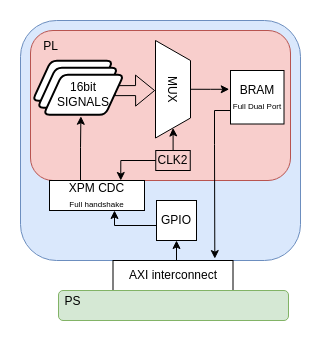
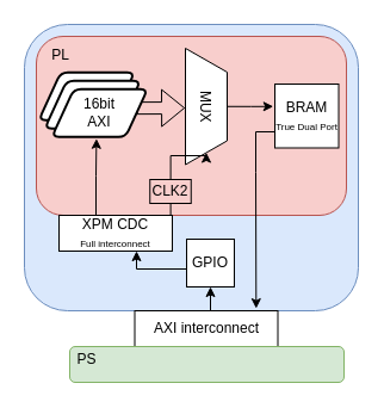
- <mxCell id="21" value="&lt;div&gt;16bit&lt;/div&gt;&lt;div&gt;SIGNALS&lt;br&gt;&lt;/div&gt;" style="shape=parallelogram;html=1;strokeWidth=2;perimeter=parallelogramPerimeter;whiteSpace=wrap;rounded=1;arcSize=12;size=0.23;" parent="1" vertex="1"><mxGeometry x="43" y="74.25" width="80.25" height="40" as="geometry" /></mxCell>
+ <mxCell id="21" value="&lt;div&gt;16bit&lt;/div&gt;&lt;div&gt;AXI&lt;br&gt;&lt;/div&gt;" style="shape=parallelogram;html=1;strokeWidth=2;perimeter=parallelogramPerimeter;whiteSpace=wrap;rounded=1;arcSize=12;size=0.23;" parent="1" vertex="1"><mxGeometry x="43" y="74.25" width="80.25" height="40" as="geometry" /></mxCell>
- <mxCell id="5" value="&lt;div&gt;BRAM&lt;/div&gt;&lt;div&gt;&lt;font style=&quot;font-size: 8px;&quot;&gt;Full Dual Port&lt;/font&gt;&lt;br&gt;&lt;/div&gt;" style="whiteSpace=wrap;html=1;aspect=fixed;" parent="1" vertex="1"><mxGeometry x="230" y="70" width="53.5" height="53.5" as="geometry" /></mxCell>
+ <mxCell id="5" value="&lt;div&gt;BRAM&lt;/div&gt;&lt;div&gt;&lt;font style=&quot;font-size: 8px;&quot;&gt;True Dual Port&lt;/font&gt;&lt;br&gt;&lt;/div&gt;" style="whiteSpace=wrap;html=1;aspect=fixed;" parent="1" vertex="1"><mxGeometry x="230" y="70" width="53.5" height="53.5" as="geometry" /></mxCell>
- <mxCell id="8" value="&lt;div&gt;CLK2&lt;/div&gt;" style="text;html=1;align=center;verticalAlign=middle;whiteSpace=wrap;rounded=0;strokeColor=default;" parent="1" vertex="1"><mxGeometry x="155.25" y="150" width="34.5" height="20" as="geometry" /></mxCell>
+ <mxCell id="8" value="&lt;div&gt;CLK2&lt;/div&gt;" style="text;html=1;align=center;verticalAlign=middle;whiteSpace=wrap;rounded=0;strokeColor=default;" parent="1" vertex="1"><mxGeometry x="125.25" y="150" width="34.5" height="20" as="geometry" /></mxCell>
- <mxCell id="18" value="&lt;div&gt;XPM CDC&lt;/div&gt;&lt;div&gt;&lt;font style=&quot;font-size: 8px;&quot;&gt;Full handshake&lt;/font&gt;&lt;br&gt;&lt;/div&gt;" style="rounded=0;whiteSpace=wrap;html=1;" parent="1" vertex="1"><mxGeometry x="49" y="180" width="95" height="30" as="geometry" /></mxCell>
+ <mxCell id="18" value="&lt;div&gt;XPM CDC&lt;/div&gt;&lt;div&gt;&lt;font style=&quot;font-size: 8px;&quot;&gt;Full interconnect&lt;/font&gt;&lt;br&gt;&lt;/div&gt;" style="rounded=0;whiteSpace=wrap;html=1;" parent="1" vertex="1"><mxGeometry x="49" y="180" width="95" height="30" as="geometry" /></mxCell>
